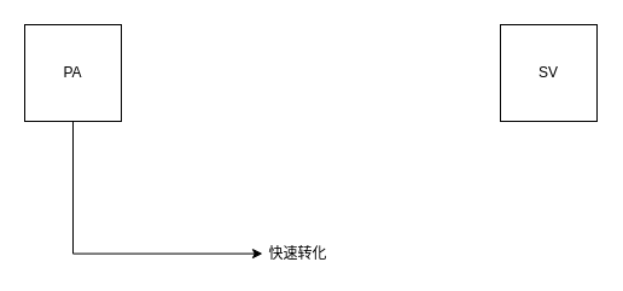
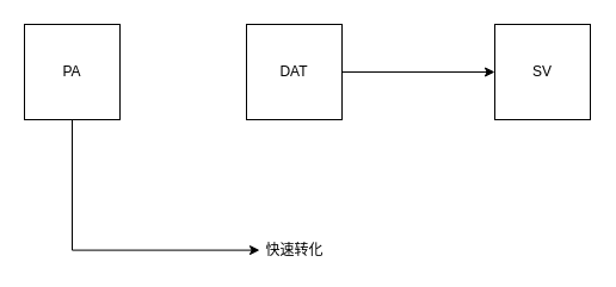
+ <mxCell id="5" value="DAT" style="whiteSpace=wrap;html=1;aspect=fixed;" vertex="1" parent="1"><mxGeometry x="206" y="20" width="80" height="80" as="geometry" /></mxCell>
+ <mxCell id="4" style="edgeStyle=orthogonalEdgeStyle;rounded=0;orthogonalLoop=1;jettySize=auto;html=1;exitX=1;exitY=0.5;exitDx=0;exitDy=0;" edge="1" parent="1" source="5" target="6"><mxGeometry relative="1" as="geometry" /></mxCell>
